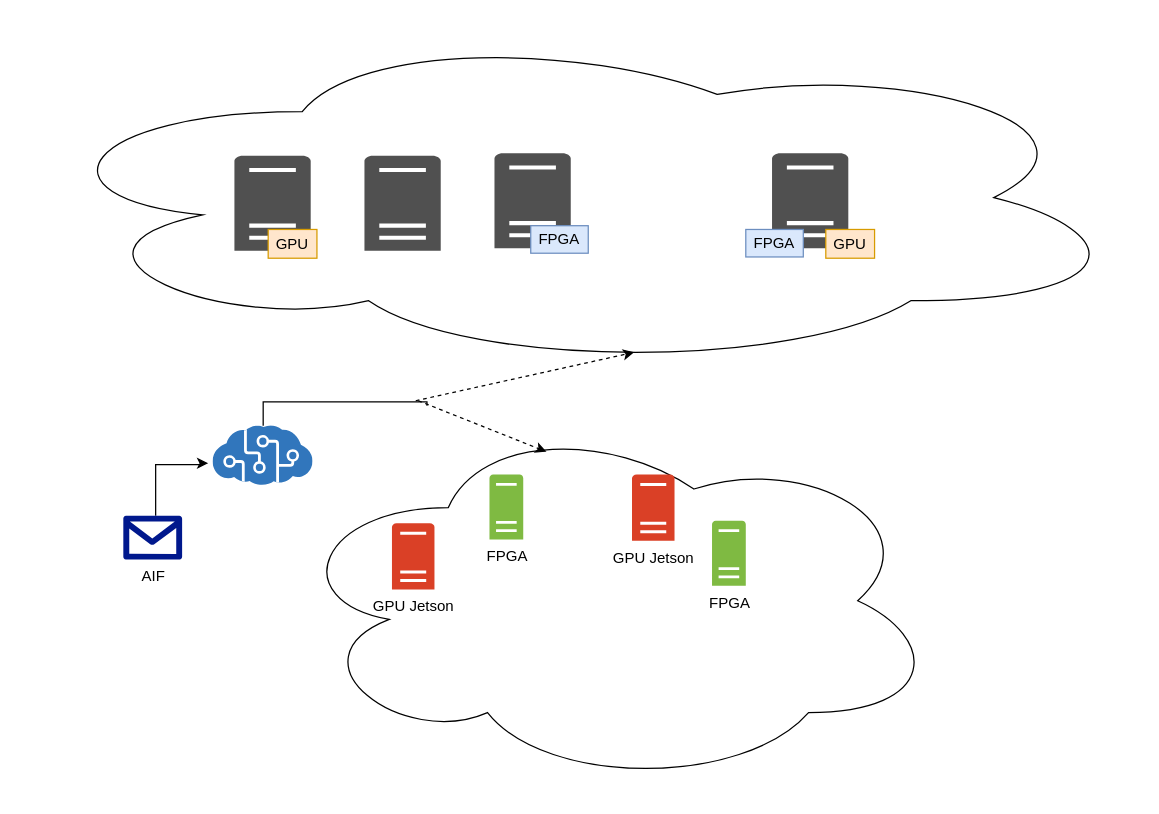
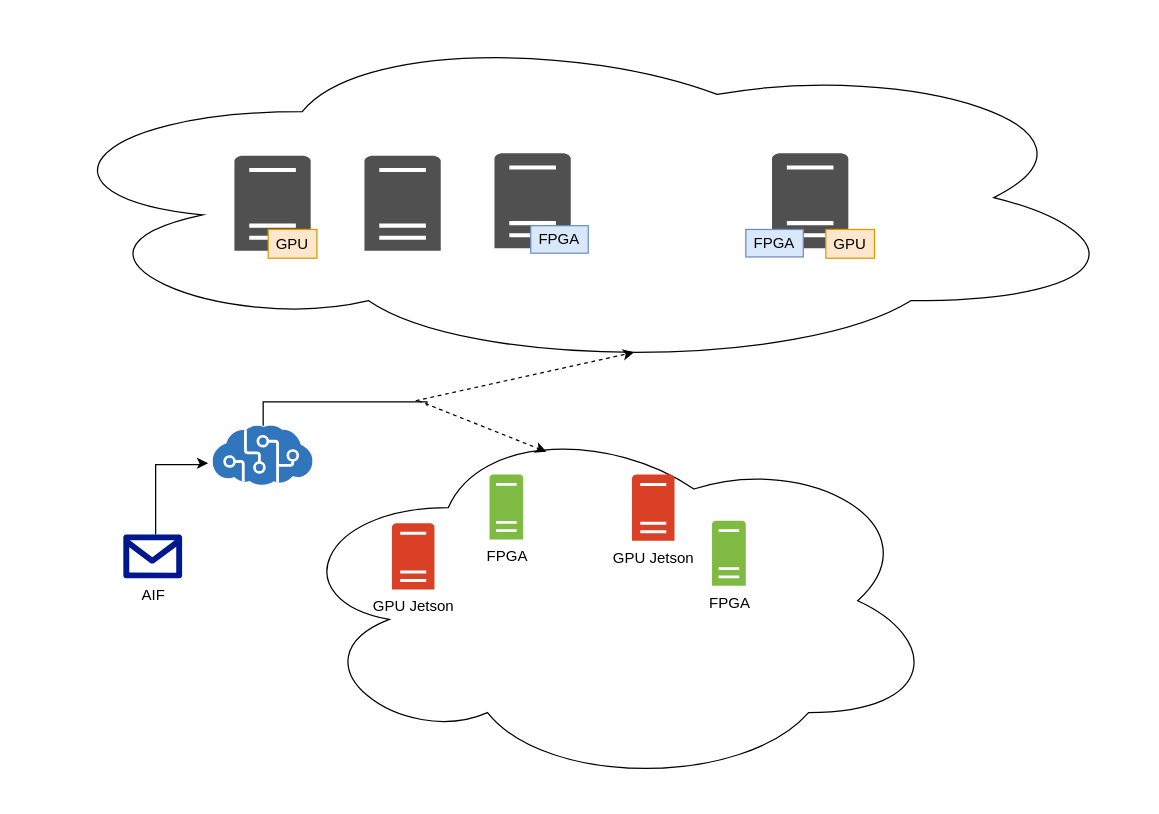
- <mxCell id="21" value="AIF&lt;br&gt;" style="sketch=0;aspect=fixed;pointerEvents=1;shadow=0;dashed=0;html=1;strokeColor=none;labelPosition=center;verticalLabelPosition=bottom;verticalAlign=top;align=center;fillColor=#00188D;shape=mxgraph.azure.message2;" vertex="1" parent="1"><mxGeometry x="98" y="412" width="47.3" height="35" as="geometry" /></mxCell>
+ <mxCell id="21" value="AIF&lt;br&gt;" style="sketch=0;aspect=fixed;pointerEvents=1;shadow=0;dashed=0;html=1;strokeColor=none;labelPosition=center;verticalLabelPosition=bottom;verticalAlign=top;align=center;fillColor=#00188D;shape=mxgraph.azure.message2;" vertex="1" parent="1"><mxGeometry x="98" y="427" width="47.3" height="35" as="geometry" /></mxCell>
